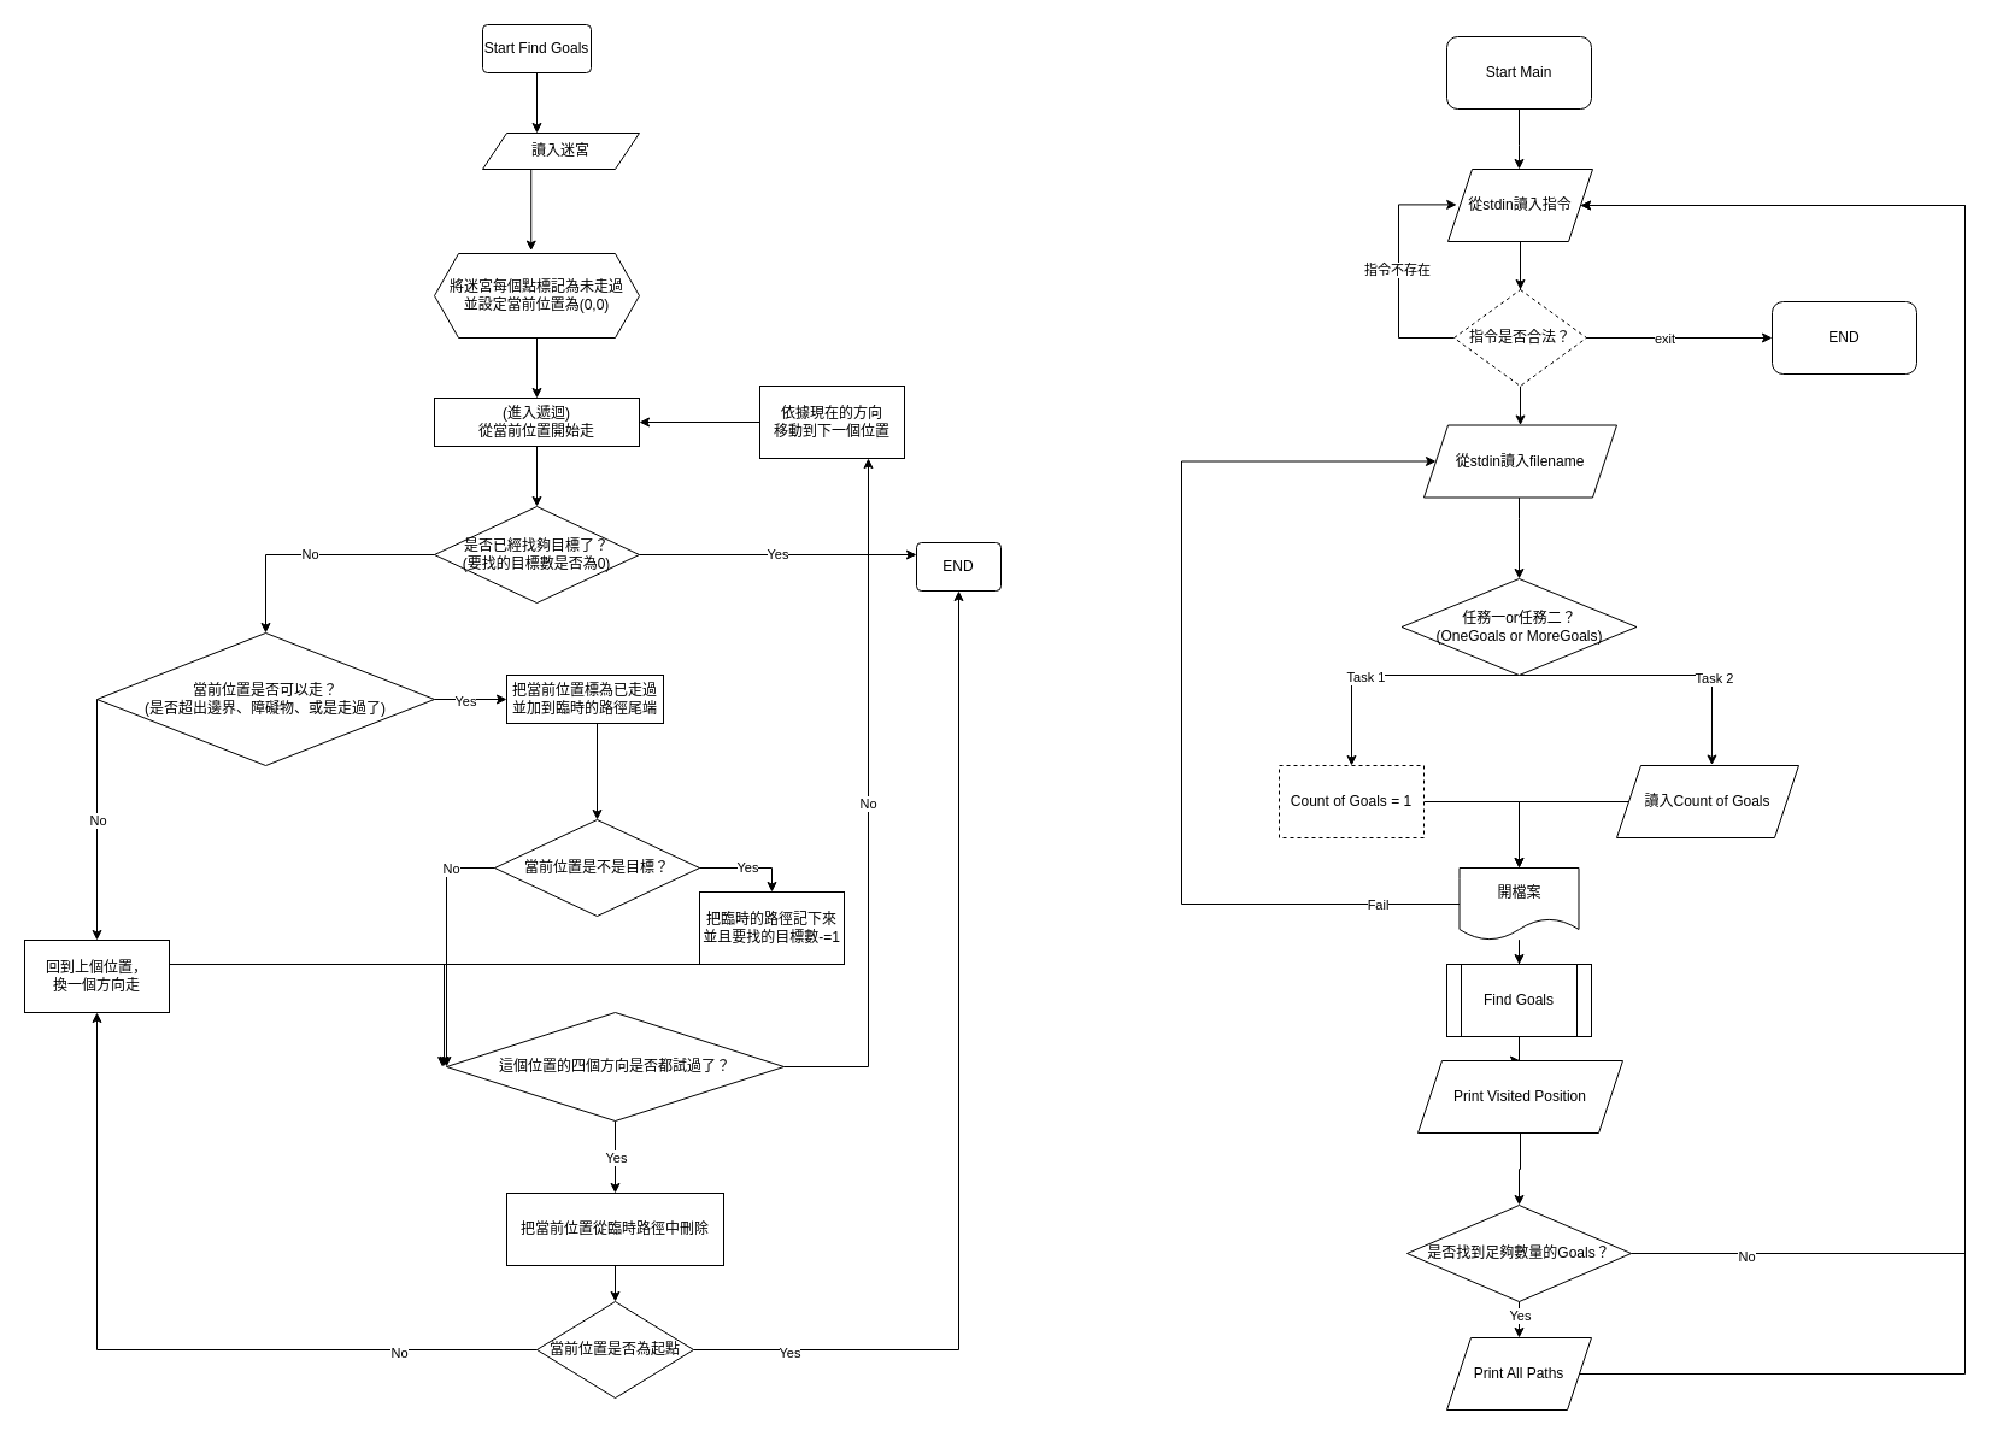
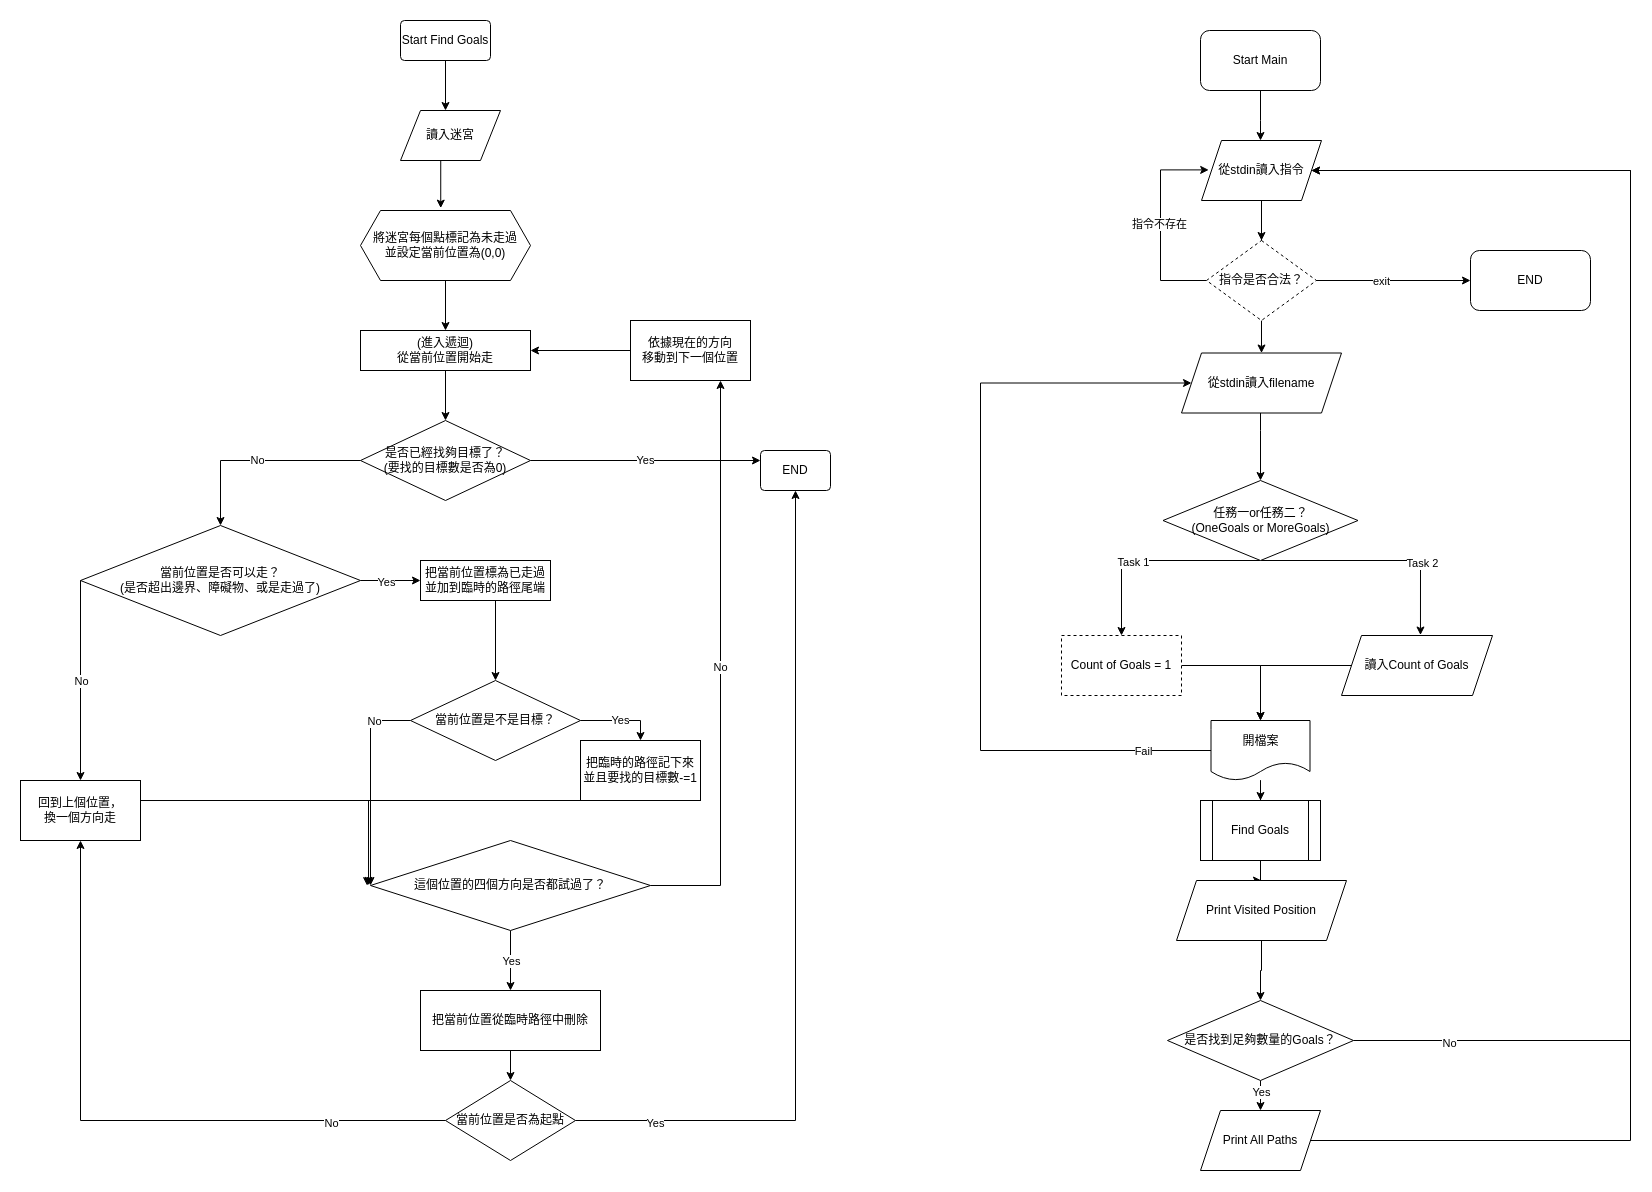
- <mxCell id="4" value="讀入迷宮" style="shape=parallelogram;perimeter=parallelogramPerimeter;whiteSpace=wrap;html=1;fixedSize=1;arcSize=10;" parent="1" vertex="1"><mxGeometry x="400" y="110" width="130" height="30" as="geometry" /></mxCell>
+ <mxCell id="4" value="讀入迷宮" style="shape=parallelogram;perimeter=parallelogramPerimeter;whiteSpace=wrap;html=1;fixedSize=1;arcSize=10;" parent="1" vertex="1"><mxGeometry x="400" y="110" width="100" height="50" as="geometry" /></mxCell>
